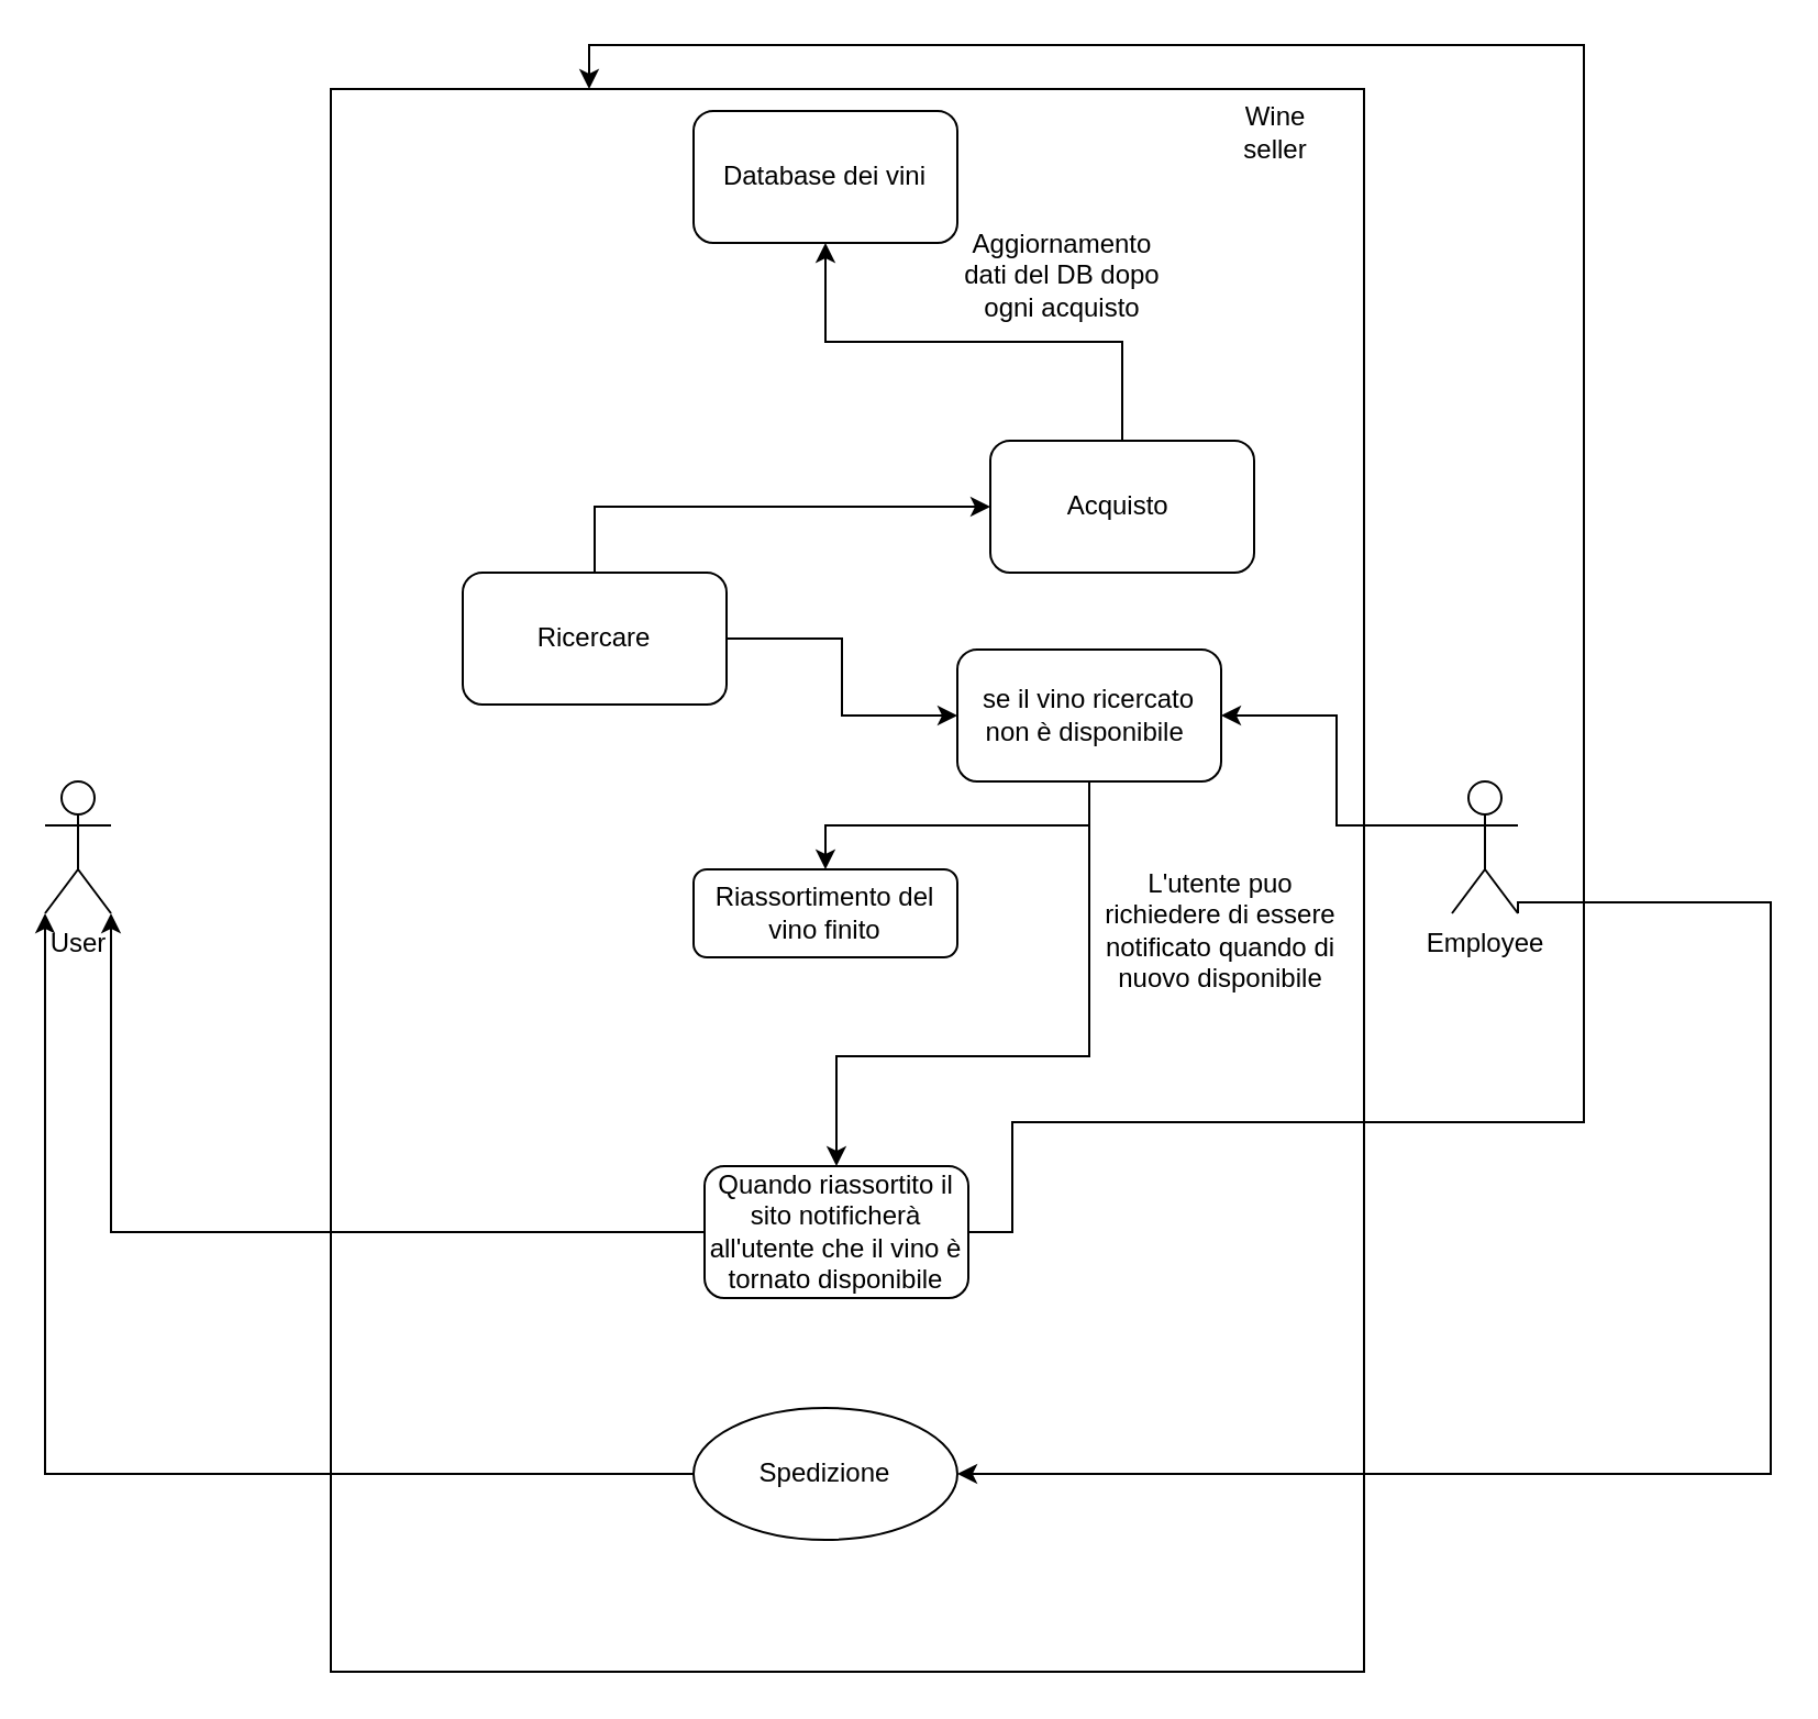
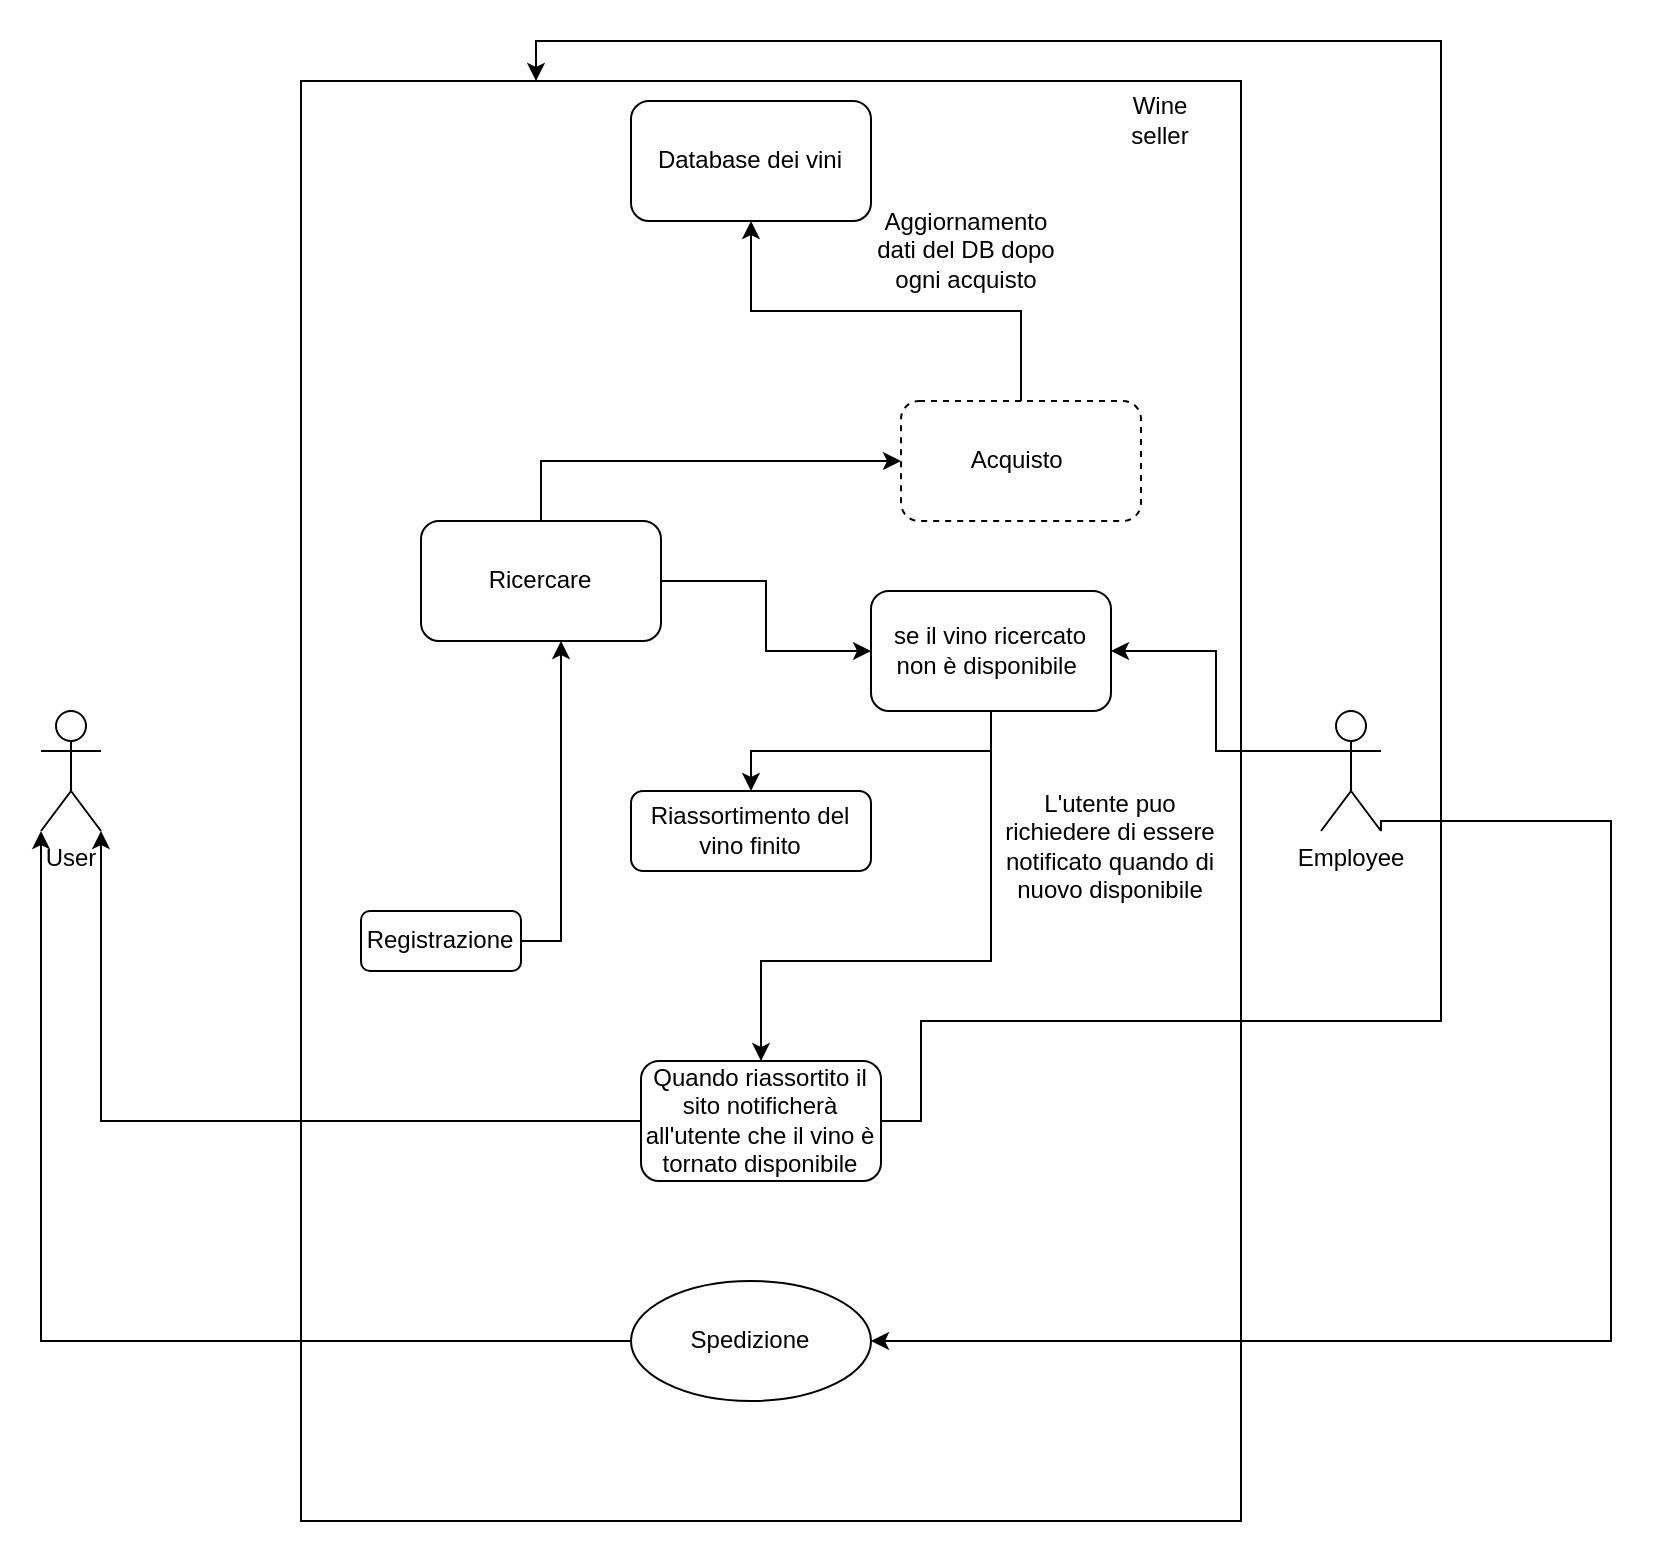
- <mxCell id="15" value="Acquisto&amp;nbsp;" style="rounded=1;whiteSpace=wrap;html=1;" vertex="1" parent="1"><mxGeometry x="450" y="200" width="120" height="60" as="geometry" /></mxCell>
+ <mxCell id="15" value="Acquisto&amp;nbsp;" style="rounded=1;whiteSpace=wrap;html=1;dashed=1;" vertex="1" parent="1"><mxGeometry x="450" y="200" width="120" height="60" as="geometry" /></mxCell>
+ <mxCell id="9" style="edgeStyle=orthogonalEdgeStyle;rounded=0;orthogonalLoop=1;jettySize=auto;html=1;exitX=1;exitY=0.5;exitDx=0;exitDy=0;" edge="1" parent="1" source="10" target="13"><mxGeometry relative="1" as="geometry"><Array as="points"><mxPoint x="280" y="470" /></Array></mxGeometry></mxCell>
+ <mxCell id="10" value="Registrazione" style="rounded=1;whiteSpace=wrap;html=1;" vertex="1" parent="1"><mxGeometry x="180" y="455" width="80" height="30" as="geometry" /></mxCell>
